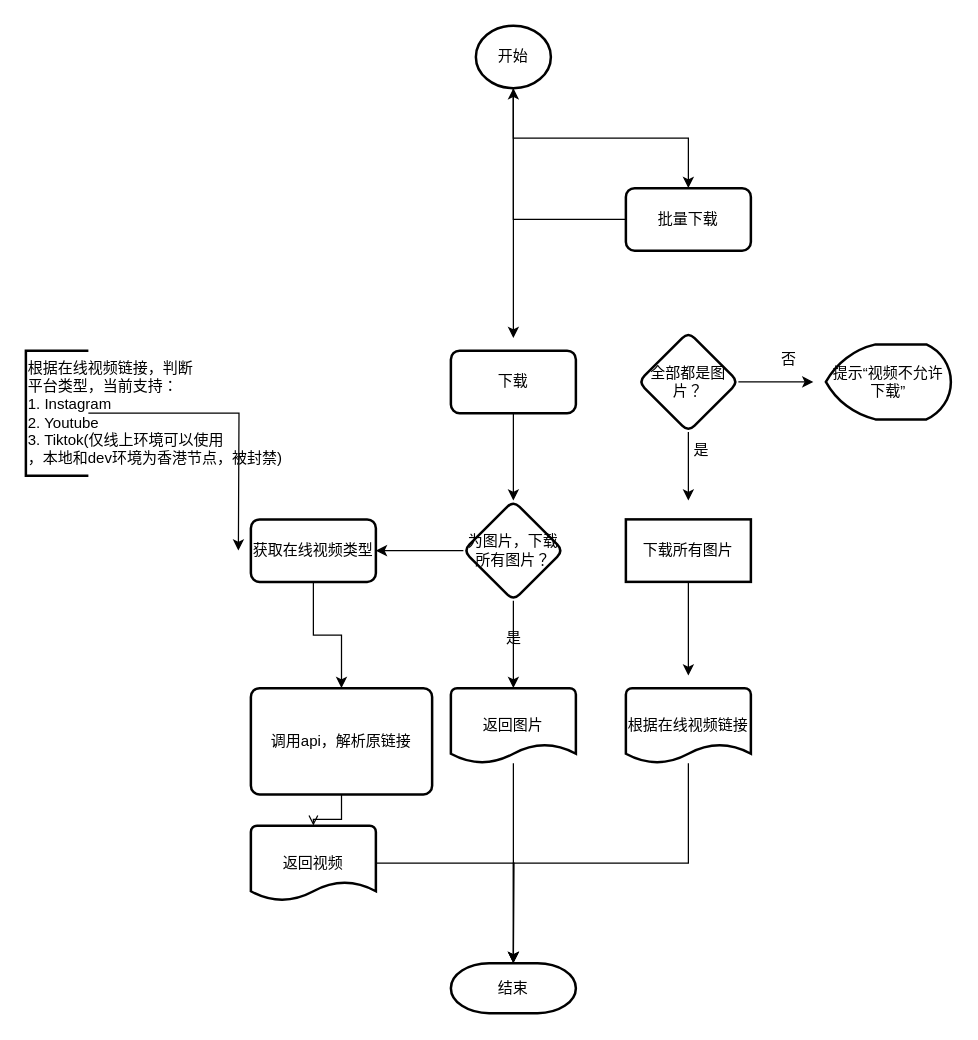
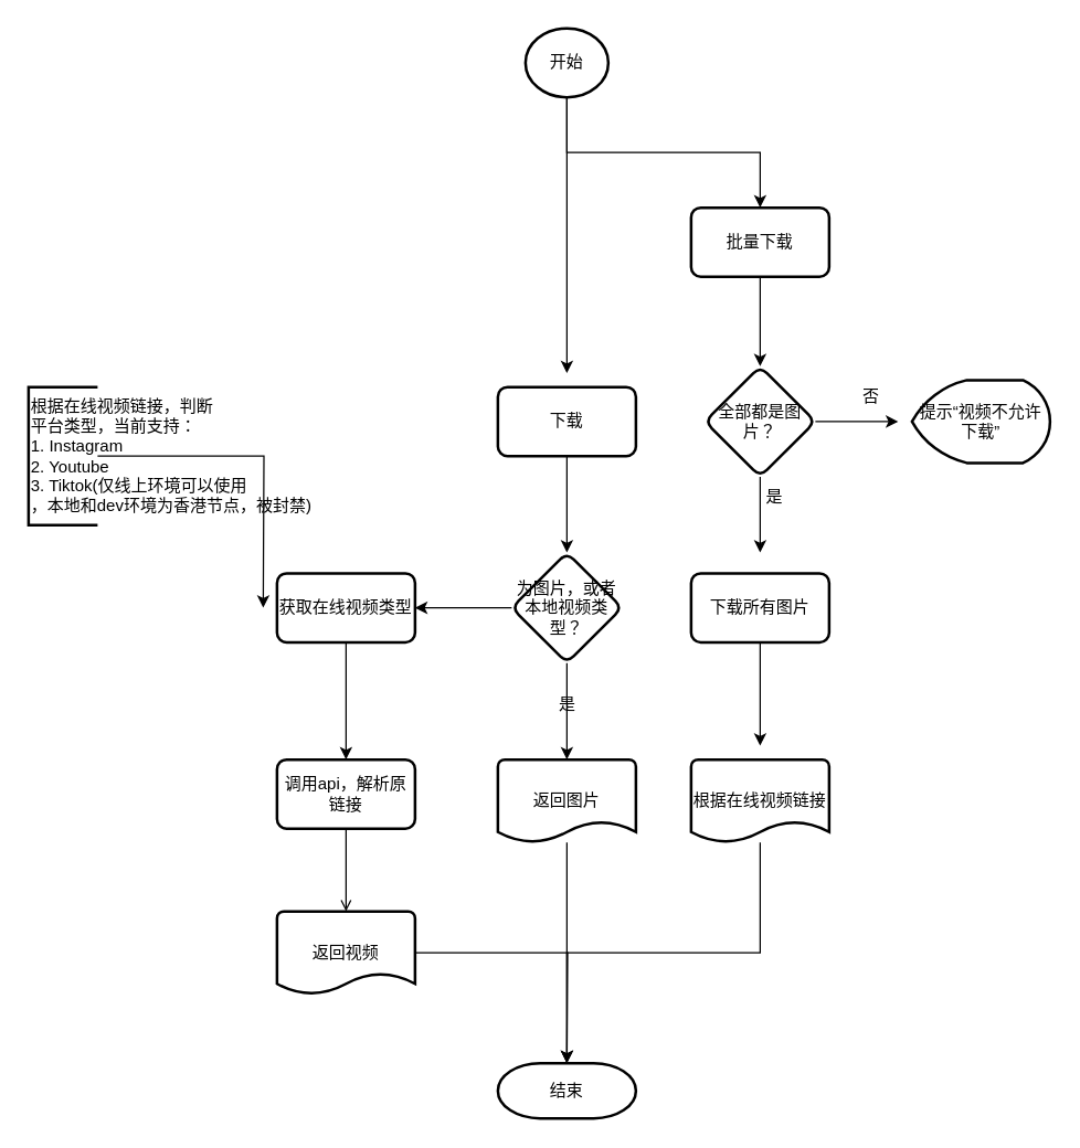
- <mxCell id="8" value="" style="edgeStyle=orthogonalEdgeStyle;rounded=0;orthogonalLoop=1;jettySize=auto;html=1;" edge="1" parent="1" source="9" target="4"><mxGeometry relative="1" as="geometry" /></mxCell>
+ <mxCell id="8" value="" style="edgeStyle=orthogonalEdgeStyle;rounded=0;orthogonalLoop=1;jettySize=auto;html=1;" edge="1" parent="1" source="9" target="12"><mxGeometry relative="1" as="geometry" /></mxCell>
- <mxCell id="17" value="为图片，下载所有图片？" style="rhombus;whiteSpace=wrap;html=1;rounded=1;strokeWidth=2;arcSize=14;" vertex="1" parent="1"><mxGeometry x="370" y="400" width="80" height="80" as="geometry" /></mxCell>
+ <mxCell id="17" value="为图片，或者本地视频类型？" style="rhombus;whiteSpace=wrap;html=1;rounded=1;strokeWidth=2;arcSize=14;" vertex="1" parent="1"><mxGeometry x="370" y="400" width="80" height="80" as="geometry" /></mxCell>
- <mxCell id="21" value="下载所有图片" style="whiteSpace=wrap;html=1;absoluteArcSize=1;arcSize=14;strokeWidth=2;rounded=0;" vertex="1" parent="1"><mxGeometry x="500" y="415" width="100" height="50" as="geometry" /></mxCell>
+ <mxCell id="21" value="下载所有图片" style="rounded=1;whiteSpace=wrap;html=1;absoluteArcSize=1;arcSize=14;strokeWidth=2;" vertex="1" parent="1"><mxGeometry x="500" y="415" width="100" height="50" as="geometry" /></mxCell>
- <mxCell id="31" value="调用api，解析原链接" style="rounded=1;whiteSpace=wrap;html=1;absoluteArcSize=1;arcSize=14;strokeWidth=2;" vertex="1" parent="1"><mxGeometry x="200" y="550" width="145" height="85" as="geometry" /></mxCell>
+ <mxCell id="31" value="调用api，解析原链接" style="rounded=1;whiteSpace=wrap;html=1;absoluteArcSize=1;arcSize=14;strokeWidth=2;" vertex="1" parent="1"><mxGeometry x="200" y="550" width="100" height="50" as="geometry" /></mxCell>
